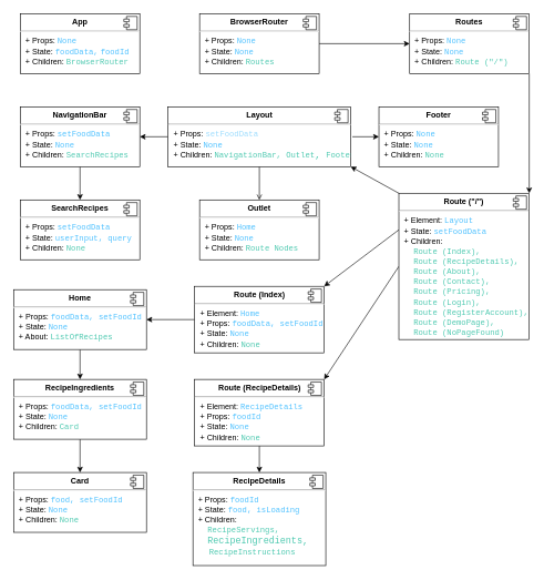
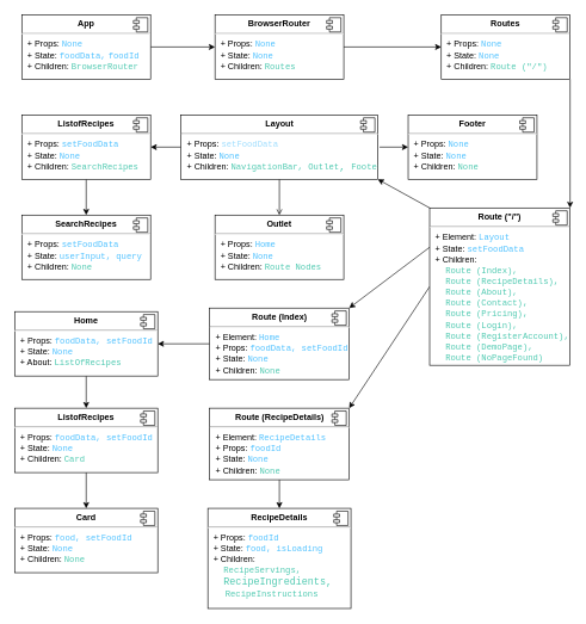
+ <mxCell id="2" style="edgeStyle=none;html=1;exitX=1;exitY=0.5;exitDx=0;exitDy=0;entryX=0;entryY=0.5;entryDx=0;entryDy=0;fontSize=12;" edge="1" parent="1" source="3" target="6"><mxGeometry relative="1" as="geometry" /></mxCell>
- <mxCell id="17" value="&lt;p style=&quot;margin:0px;margin-top:6px;text-align:center;&quot;&gt;&lt;b&gt;NavigationBar&lt;/b&gt;&lt;/p&gt;&lt;hr&gt;&lt;p style=&quot;margin:0px;margin-left:8px;&quot;&gt;+ Props: &lt;font face=&quot;Consolas, Courier New, monospace&quot; color=&quot;#4fc1ff&quot;&gt;setFoodData&lt;/font&gt;&lt;br&gt;+ State: &lt;font face=&quot;Consolas, Courier New, monospace&quot; color=&quot;#4fc1ff&quot;&gt;None&lt;/font&gt;&lt;/p&gt;&lt;p style=&quot;margin:0px;margin-left:8px;&quot;&gt;+ Children:&amp;nbsp;&lt;span style=&quot;color: rgb(78, 201, 176); font-family: Consolas, &amp;quot;Courier New&amp;quot;, monospace;&quot;&gt;&lt;font style=&quot;font-size: 12px;&quot;&gt;SearchRecipes&lt;/font&gt;&lt;/span&gt;&lt;/p&gt;" style="align=left;overflow=fill;html=1;dropTarget=0;" vertex="1" parent="1"><mxGeometry x="30" y="160" width="180" height="90" as="geometry" /></mxCell>
+ <mxCell id="17" value="&lt;p style=&quot;margin:0px;margin-top:6px;text-align:center;&quot;&gt;&lt;b&gt;ListofRecipes&lt;/b&gt;&lt;/p&gt;&lt;hr&gt;&lt;p style=&quot;margin:0px;margin-left:8px;&quot;&gt;+ Props: &lt;font face=&quot;Consolas, Courier New, monospace&quot; color=&quot;#4fc1ff&quot;&gt;setFoodData&lt;/font&gt;&lt;br&gt;+ State: &lt;font face=&quot;Consolas, Courier New, monospace&quot; color=&quot;#4fc1ff&quot;&gt;None&lt;/font&gt;&lt;/p&gt;&lt;p style=&quot;margin:0px;margin-left:8px;&quot;&gt;+ Children:&amp;nbsp;&lt;span style=&quot;color: rgb(78, 201, 176); font-family: Consolas, &amp;quot;Courier New&amp;quot;, monospace;&quot;&gt;&lt;font style=&quot;font-size: 12px;&quot;&gt;SearchRecipes&lt;/font&gt;&lt;/span&gt;&lt;/p&gt;" style="align=left;overflow=fill;html=1;dropTarget=0;" vertex="1" parent="1"><mxGeometry x="30" y="160" width="180" height="90" as="geometry" /></mxCell>
- <mxCell id="29" value="&lt;p style=&quot;margin:0px;margin-top:6px;text-align:center;&quot;&gt;&lt;b&gt;RecipeIngredients&lt;/b&gt;&lt;/p&gt;&lt;hr&gt;&lt;p style=&quot;margin:0px;margin-left:8px;&quot;&gt;+ Props: &lt;font face=&quot;Consolas, Courier New, monospace&quot; color=&quot;#4fc1ff&quot;&gt;foodData, setFoodId&lt;/font&gt;&lt;br&gt;+ State: &lt;font face=&quot;Consolas, Courier New, monospace&quot; color=&quot;#4fc1ff&quot;&gt;None&lt;/font&gt;&lt;/p&gt;&lt;p style=&quot;margin:0px;margin-left:8px;&quot;&gt;+ Children:&amp;nbsp;&lt;span style=&quot;color: rgb(78, 201, 176); font-family: Consolas, &amp;quot;Courier New&amp;quot;, monospace;&quot;&gt;&lt;font style=&quot;font-size: 12px;&quot;&gt;Card&lt;/font&gt;&lt;/span&gt;&lt;/p&gt;" style="align=left;overflow=fill;html=1;dropTarget=0;" vertex="1" parent="1"><mxGeometry x="20" y="570" width="200" height="90" as="geometry" /></mxCell>
+ <mxCell id="29" value="&lt;p style=&quot;margin:0px;margin-top:6px;text-align:center;&quot;&gt;&lt;b&gt;ListofRecipes&lt;/b&gt;&lt;/p&gt;&lt;hr&gt;&lt;p style=&quot;margin:0px;margin-left:8px;&quot;&gt;+ Props: &lt;font face=&quot;Consolas, Courier New, monospace&quot; color=&quot;#4fc1ff&quot;&gt;foodData, setFoodId&lt;/font&gt;&lt;br&gt;+ State: &lt;font face=&quot;Consolas, Courier New, monospace&quot; color=&quot;#4fc1ff&quot;&gt;None&lt;/font&gt;&lt;/p&gt;&lt;p style=&quot;margin:0px;margin-left:8px;&quot;&gt;+ Children:&amp;nbsp;&lt;span style=&quot;color: rgb(78, 201, 176); font-family: Consolas, &amp;quot;Courier New&amp;quot;, monospace;&quot;&gt;&lt;font style=&quot;font-size: 12px;&quot;&gt;Card&lt;/font&gt;&lt;/span&gt;&lt;/p&gt;" style="align=left;overflow=fill;html=1;dropTarget=0;" vertex="1" parent="1"><mxGeometry x="20" y="570" width="200" height="90" as="geometry" /></mxCell>
